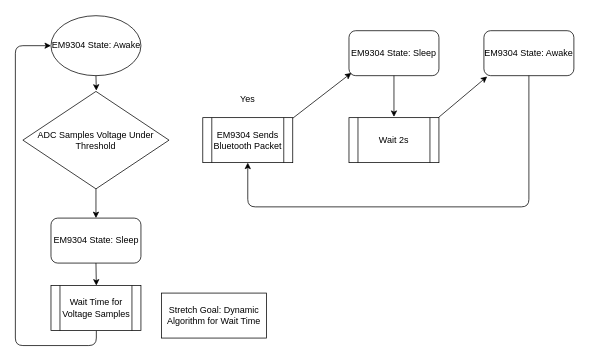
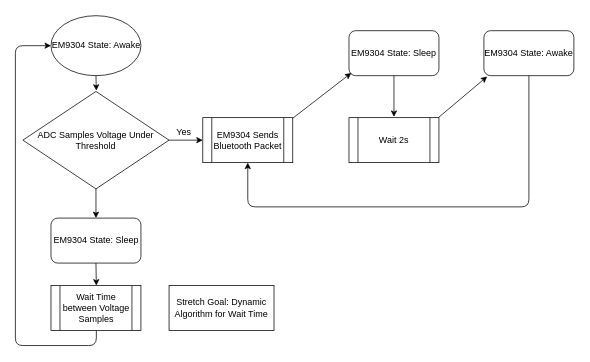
- <mxCell id="11" value="Yes" style="text;html=1;strokeColor=none;fillColor=none;align=center;verticalAlign=middle;whiteSpace=wrap;rounded=0;" vertex="1" parent="1"><mxGeometry x="310" y="121" width="40" height="20" as="geometry" /></mxCell>
+ <mxCell id="11" value="Yes" style="text;html=1;strokeColor=none;fillColor=none;align=center;verticalAlign=middle;whiteSpace=wrap;rounded=0;" vertex="1" parent="1"><mxGeometry x="225" y="166" width="40" height="20" as="geometry" /></mxCell>
+ <mxCell id="6" value="" style="endArrow=classic;html=1;exitX=1;exitY=0.5;exitDx=0;exitDy=0;entryX=0;entryY=0.5;entryDx=0;entryDy=0;entryPerimeter=0;" edge="1" parent="1" source="4" target="18"><mxGeometry width="50" height="50" relative="1" as="geometry"><mxPoint x="45" y="400.5" as="sourcePoint" /><mxPoint x="275" y="186" as="targetPoint" /></mxGeometry></mxCell>
- <mxCell id="19" value="Wait Time for Voltage Samples" style="shape=process;whiteSpace=wrap;html=1;backgroundOutline=1;" vertex="1" parent="1"><mxGeometry x="67.5" y="380" width="120" height="60" as="geometry" /></mxCell>
+ <mxCell id="19" value="Wait Time between Voltage Samples" style="shape=process;whiteSpace=wrap;html=1;backgroundOutline=1;" vertex="1" parent="1"><mxGeometry x="67.5" y="380" width="120" height="60" as="geometry" /></mxCell>
- <mxCell id="20" value="Stretch Goal: Dynamic Algorithm for Wait Time" style="rounded=0;whiteSpace=wrap;html=1;" vertex="1" parent="1"><mxGeometry x="215" y="390" width="140" height="60" as="geometry" /></mxCell>
+ <mxCell id="20" value="Stretch Goal: Dynamic Algorithm for Wait Time" style="rounded=0;whiteSpace=wrap;html=1;" vertex="1" parent="1"><mxGeometry x="225" y="380" width="140" height="60" as="geometry" /></mxCell>
